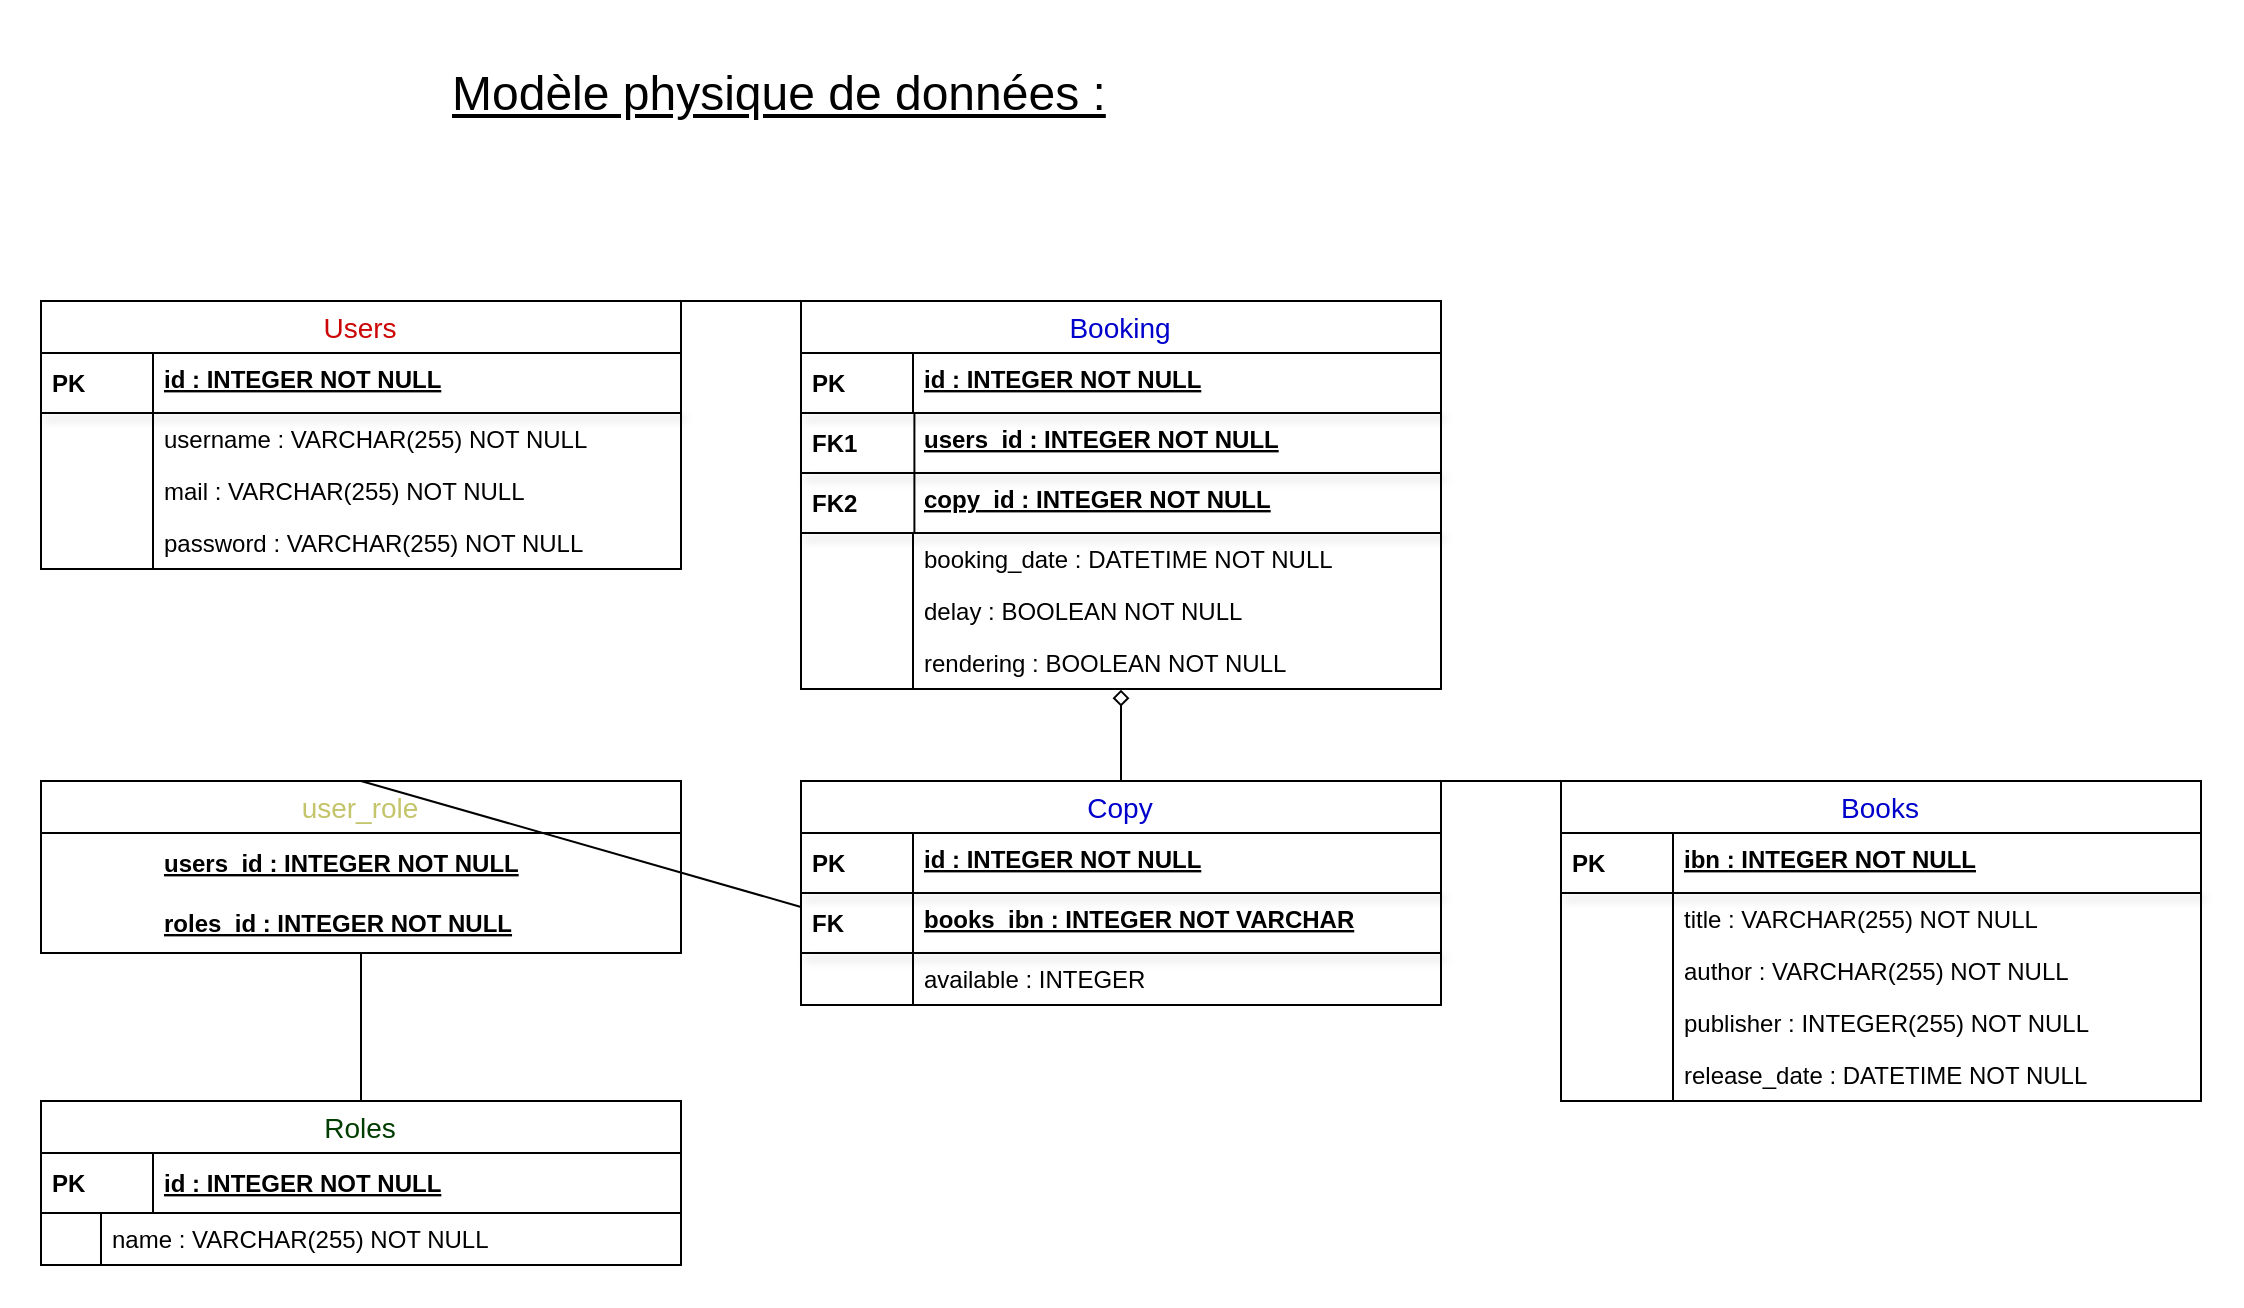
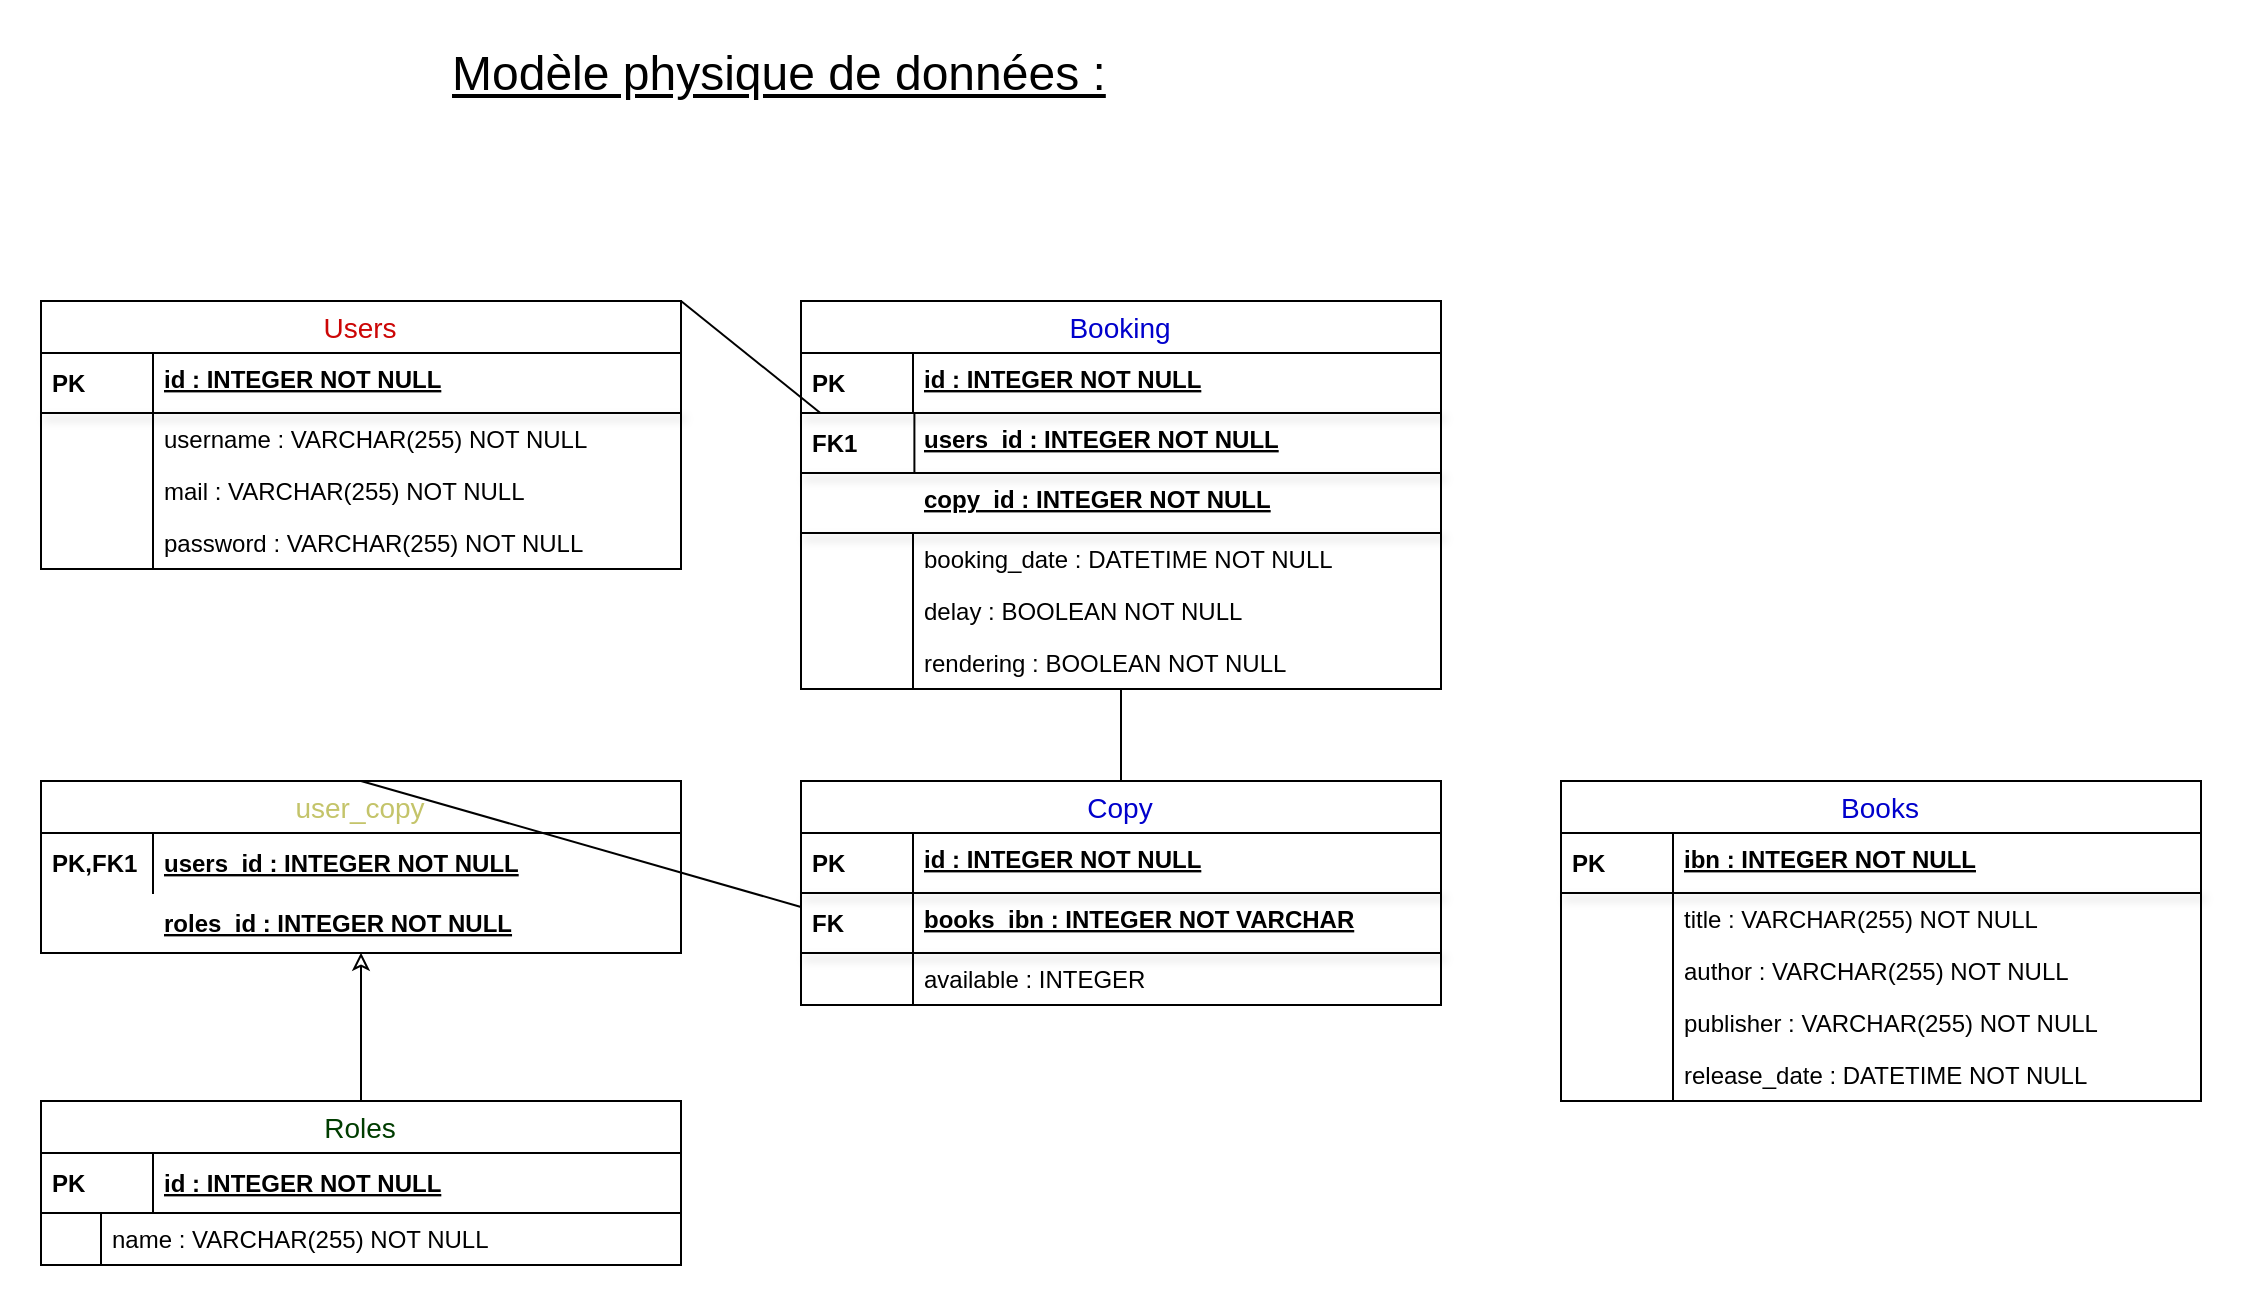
- <mxCell id="2" value="&lt;font style=&quot;font-size: 24px&quot;&gt;&lt;u&gt;Modèle physique de données :&lt;/u&gt;&lt;/font&gt;" style="text;html=1;resizable=0;points=[];autosize=1;align=left;verticalAlign=top;spacingTop=-4;" parent="1" vertex="1"><mxGeometry x="224" y="30" width="340" height="20" as="geometry" /></mxCell>
+ <mxCell id="2" value="&lt;font style=&quot;font-size: 24px&quot;&gt;&lt;u&gt;Modèle physique de données :&lt;/u&gt;&lt;/font&gt;" style="text;html=1;resizable=0;points=[];autosize=1;align=left;verticalAlign=top;spacingTop=-4;" parent="1" vertex="1"><mxGeometry x="224" y="20" width="340" height="20" as="geometry" /></mxCell>
- <mxCell id="12" value="" style="endArrow=none;html=1;exitX=1;exitY=0;exitDx=0;exitDy=0;entryX=0;entryY=0;entryDx=0;entryDy=0;" parent="1" source="3" target="43" edge="1"><mxGeometry width="50" height="50" relative="1" as="geometry"><mxPoint x="380" y="290" as="sourcePoint" /><mxPoint x="390" y="150" as="targetPoint" /></mxGeometry></mxCell>
+ <mxCell id="12" value="" style="endArrow=none;html=1;exitX=1;exitY=0;exitDx=0;exitDy=0;" parent="1" source="3" target="47" edge="1"><mxGeometry width="50" height="50" relative="1" as="geometry"><mxPoint x="380" y="290" as="sourcePoint" /><mxPoint x="390" y="150" as="targetPoint" /></mxGeometry></mxCell>
- <mxCell id="49" value="FK2" style="shape=partialRectangle;fontStyle=1;top=0;left=0;bottom=0;fillColor=none;align=left;verticalAlign=middle;spacingLeft=4;spacingRight=4;overflow=hidden;rotatable=0;points=[];portConstraint=eastwest;part=1;fontSize=12;" parent="48" vertex="1" connectable="0"><mxGeometry width="56.702" height="30" as="geometry" /></mxCell>
- <mxCell id="56" style="edgeStyle=none;rounded=0;orthogonalLoop=1;jettySize=auto;html=1;exitX=0.5;exitY=0;exitDx=0;exitDy=0;endArrow=diamond;endFill=0;fontColor=#666600;entryX=0.5;entryY=1.014;entryDx=0;entryDy=0;entryPerimeter=0;" parent="1" source="36" target="54" edge="1"><mxGeometry relative="1" as="geometry"><mxPoint x="560" y="360" as="targetPoint" /><mxPoint x="559.5" y="400" as="sourcePoint" /></mxGeometry></mxCell>
+ <mxCell id="56" style="edgeStyle=none;rounded=0;orthogonalLoop=1;jettySize=auto;html=1;exitX=0.5;exitY=0;exitDx=0;exitDy=0;endArrow=none;endFill=0;fontColor=#666600;entryX=0.5;entryY=1.014;entryDx=0;entryDy=0;entryPerimeter=0;" parent="1" source="36" target="54" edge="1"><mxGeometry relative="1" as="geometry"><mxPoint x="560" y="360" as="targetPoint" /><mxPoint x="559.5" y="400" as="sourcePoint" /></mxGeometry></mxCell>
- <mxCell id="35" value="" style="endArrow=none;html=1;exitX=1;exitY=0;exitDx=0;exitDy=0;entryX=0;entryY=0;entryDx=0;entryDy=0;" parent="1" source="36" target="24" edge="1"><mxGeometry width="50" height="50" relative="1" as="geometry"><mxPoint x="720" y="459" as="sourcePoint" /><mxPoint x="830" y="484.5" as="targetPoint" /></mxGeometry></mxCell>
- <mxCell id="14" value="user_role" style="swimlane;fontStyle=0;childLayout=stackLayout;horizontal=1;startSize=26;fillColor=none;horizontalStack=0;resizeParent=1;resizeParentMax=0;resizeLast=0;collapsible=1;marginBottom=0;swimlaneFillColor=#ffffff;align=center;fontSize=14;rounded=0;shadow=0;glass=0;fontColor=#C4C46A;" parent="1" vertex="1"><mxGeometry x="20" y="390" width="320" height="86" as="geometry" /></mxCell>
+ <mxCell id="14" value="user_copy" style="swimlane;fontStyle=0;childLayout=stackLayout;horizontal=1;startSize=26;fillColor=none;horizontalStack=0;resizeParent=1;resizeParentMax=0;resizeLast=0;collapsible=1;marginBottom=0;swimlaneFillColor=#ffffff;align=center;fontSize=14;rounded=0;shadow=0;glass=0;fontColor=#C4C46A;" parent="1" vertex="1"><mxGeometry x="20" y="390" width="320" height="86" as="geometry" /></mxCell>
+ <mxCell id="16" value="PK,FK1" style="shape=partialRectangle;fontStyle=1;top=0;left=0;bottom=0;fillColor=none;align=left;verticalAlign=middle;spacingLeft=4;spacingRight=4;overflow=hidden;rotatable=0;points=[];portConstraint=eastwest;part=1;fontSize=12;" parent="15" vertex="1" connectable="0"><mxGeometry width="56" height="30" as="geometry" /></mxCell>
- <mxCell id="13" style="edgeStyle=none;rounded=0;orthogonalLoop=1;jettySize=auto;html=1;exitX=0.5;exitY=0;exitDx=0;exitDy=0;endArrow=none;endFill=0;fontColor=#666600;entryX=0.5;entryY=0.996;entryDx=0;entryDy=0;entryPerimeter=0;" parent="1" source="18" target="17" edge="1"><mxGeometry relative="1" as="geometry"><mxPoint x="170" y="490" as="targetPoint" /></mxGeometry></mxCell>
+ <mxCell id="13" style="edgeStyle=none;rounded=0;orthogonalLoop=1;jettySize=auto;html=1;exitX=0.5;exitY=0;exitDx=0;exitDy=0;endArrow=classic;endFill=0;fontColor=#666600;entryX=0.5;entryY=0.996;entryDx=0;entryDy=0;entryPerimeter=0;" parent="1" source="18" target="17" edge="1"><mxGeometry relative="1" as="geometry"><mxPoint x="170" y="490" as="targetPoint" /></mxGeometry></mxCell>
- <mxCell id="31" value="publisher : INTEGER(255) NOT NULL" style="shape=partialRectangle;top=0;left=0;right=0;bottom=0;align=left;verticalAlign=top;fillColor=none;spacingLeft=60;spacingRight=4;overflow=hidden;rotatable=0;points=[[0,0.5],[1,0.5]];portConstraint=eastwest;dropTarget=0;fontSize=12;strokeColor=#000000;" parent="24" vertex="1"><mxGeometry y="108" width="320" height="26" as="geometry" /></mxCell>
+ <mxCell id="31" value="publisher : VARCHAR(255) NOT NULL" style="shape=partialRectangle;top=0;left=0;right=0;bottom=0;align=left;verticalAlign=top;fillColor=none;spacingLeft=60;spacingRight=4;overflow=hidden;rotatable=0;points=[[0,0.5],[1,0.5]];portConstraint=eastwest;dropTarget=0;fontSize=12;strokeColor=#000000;" parent="24" vertex="1"><mxGeometry y="108" width="320" height="26" as="geometry" /></mxCell>
